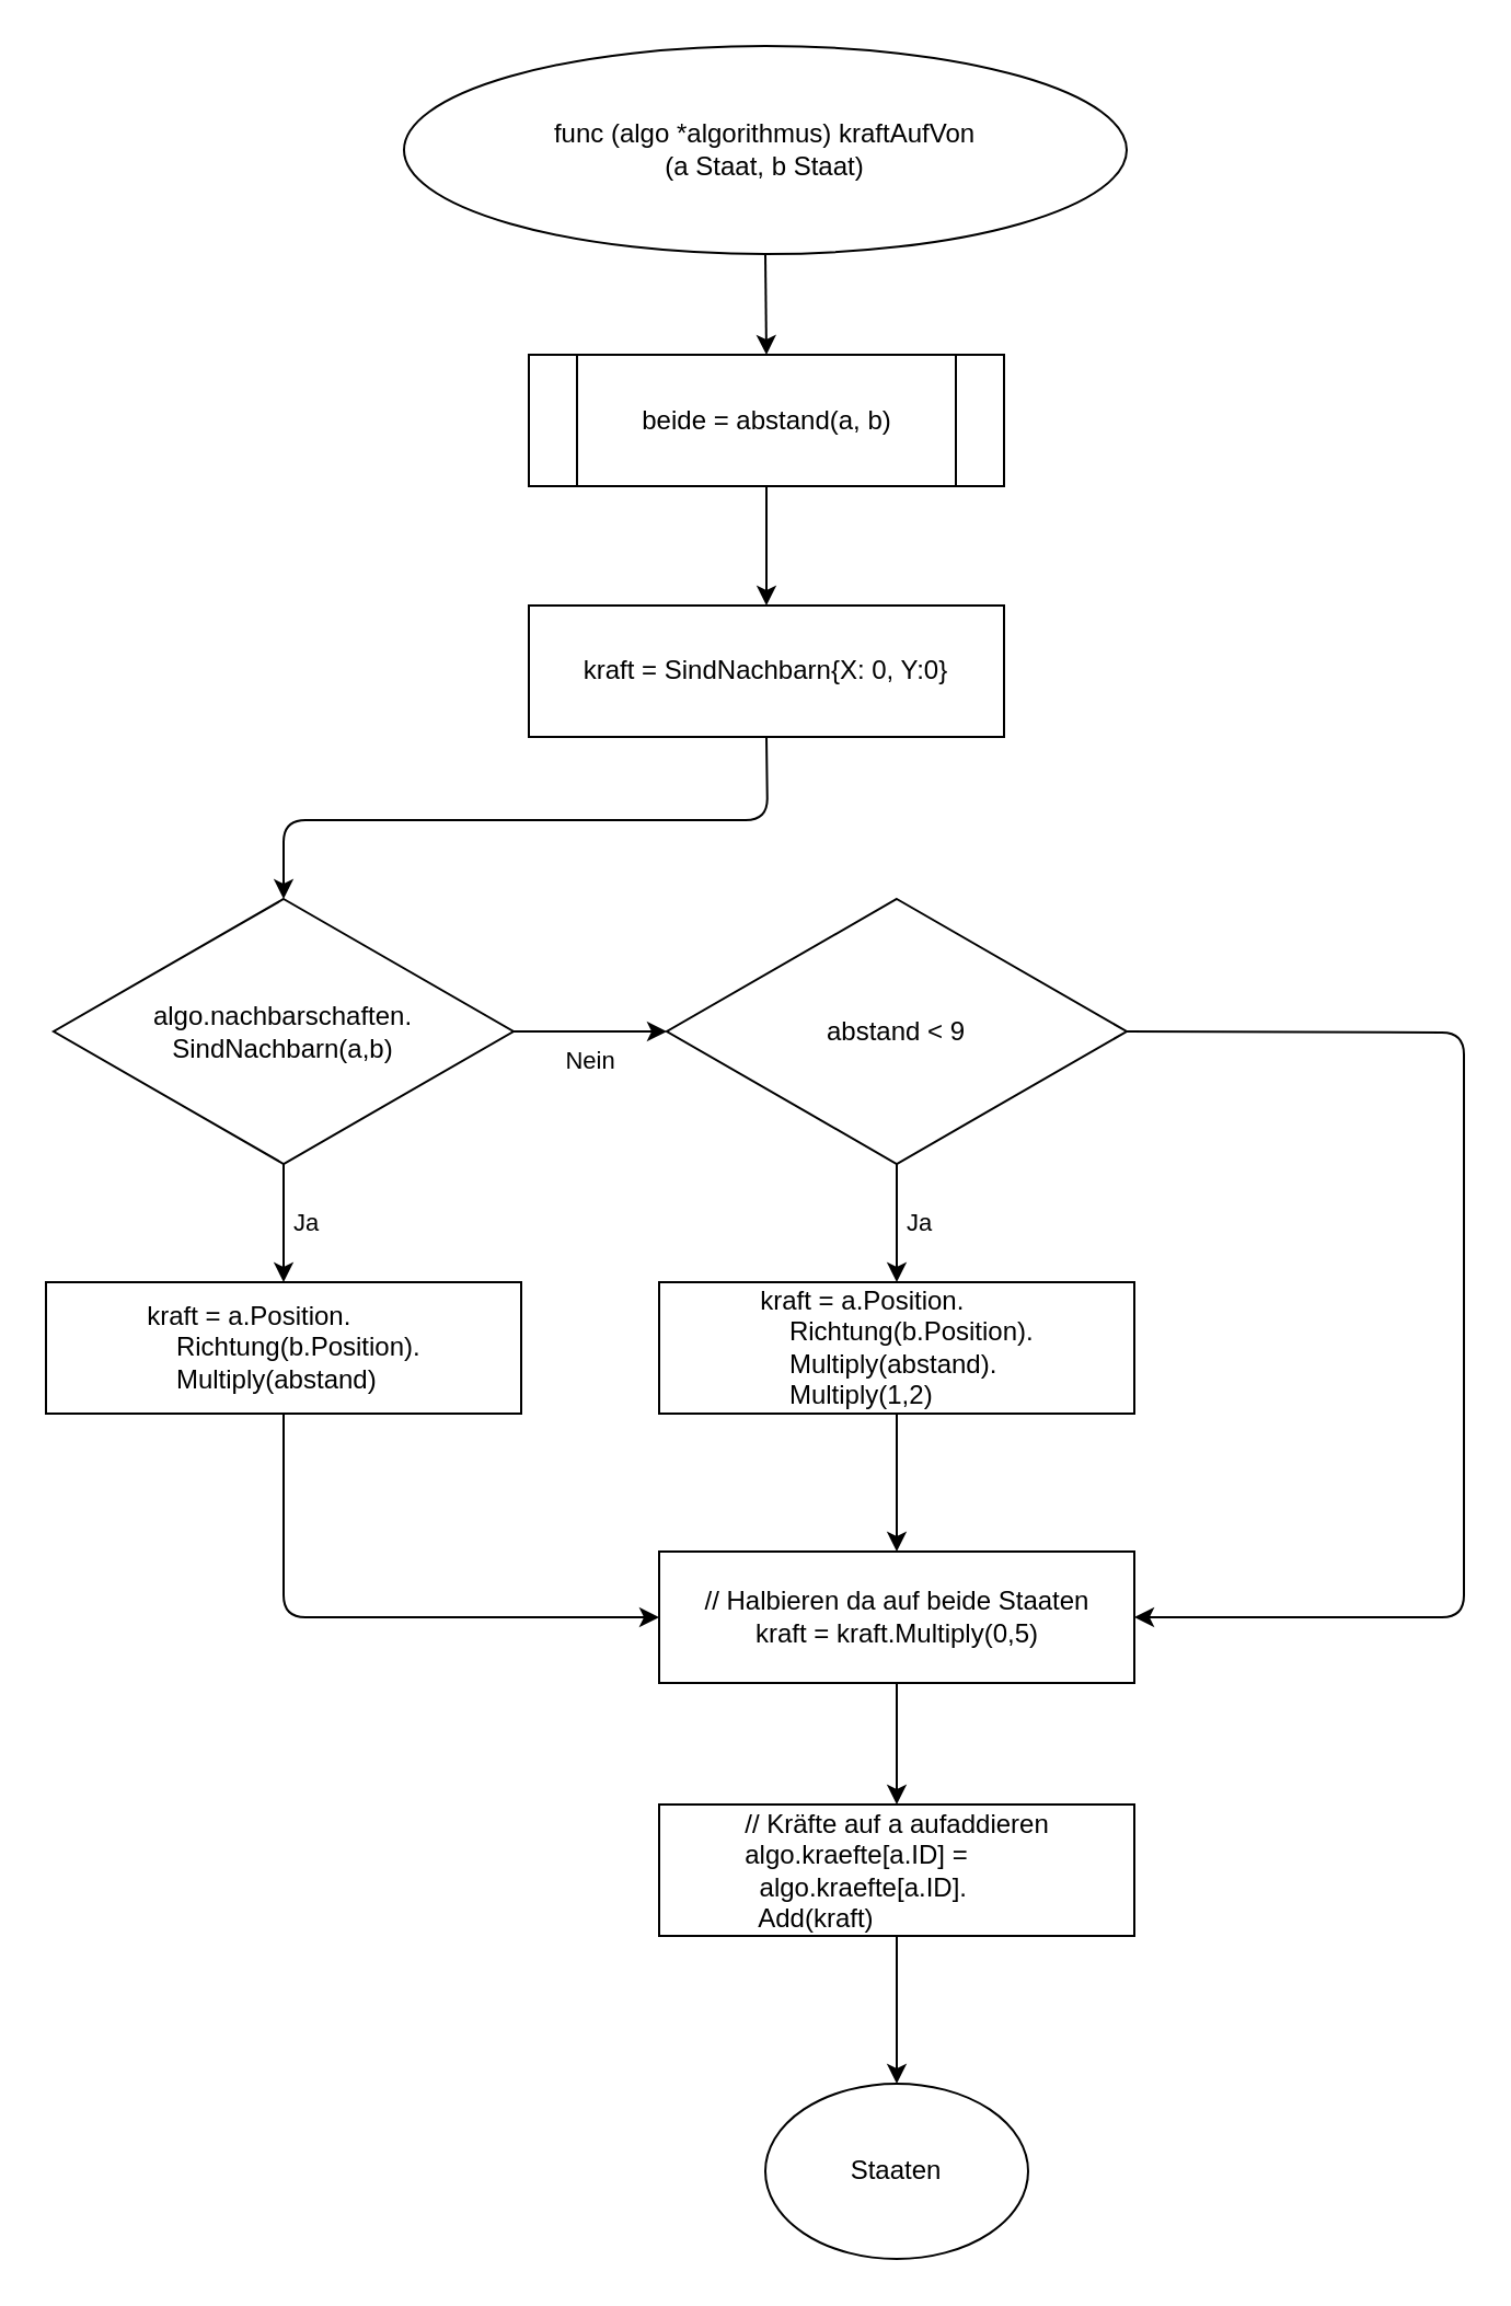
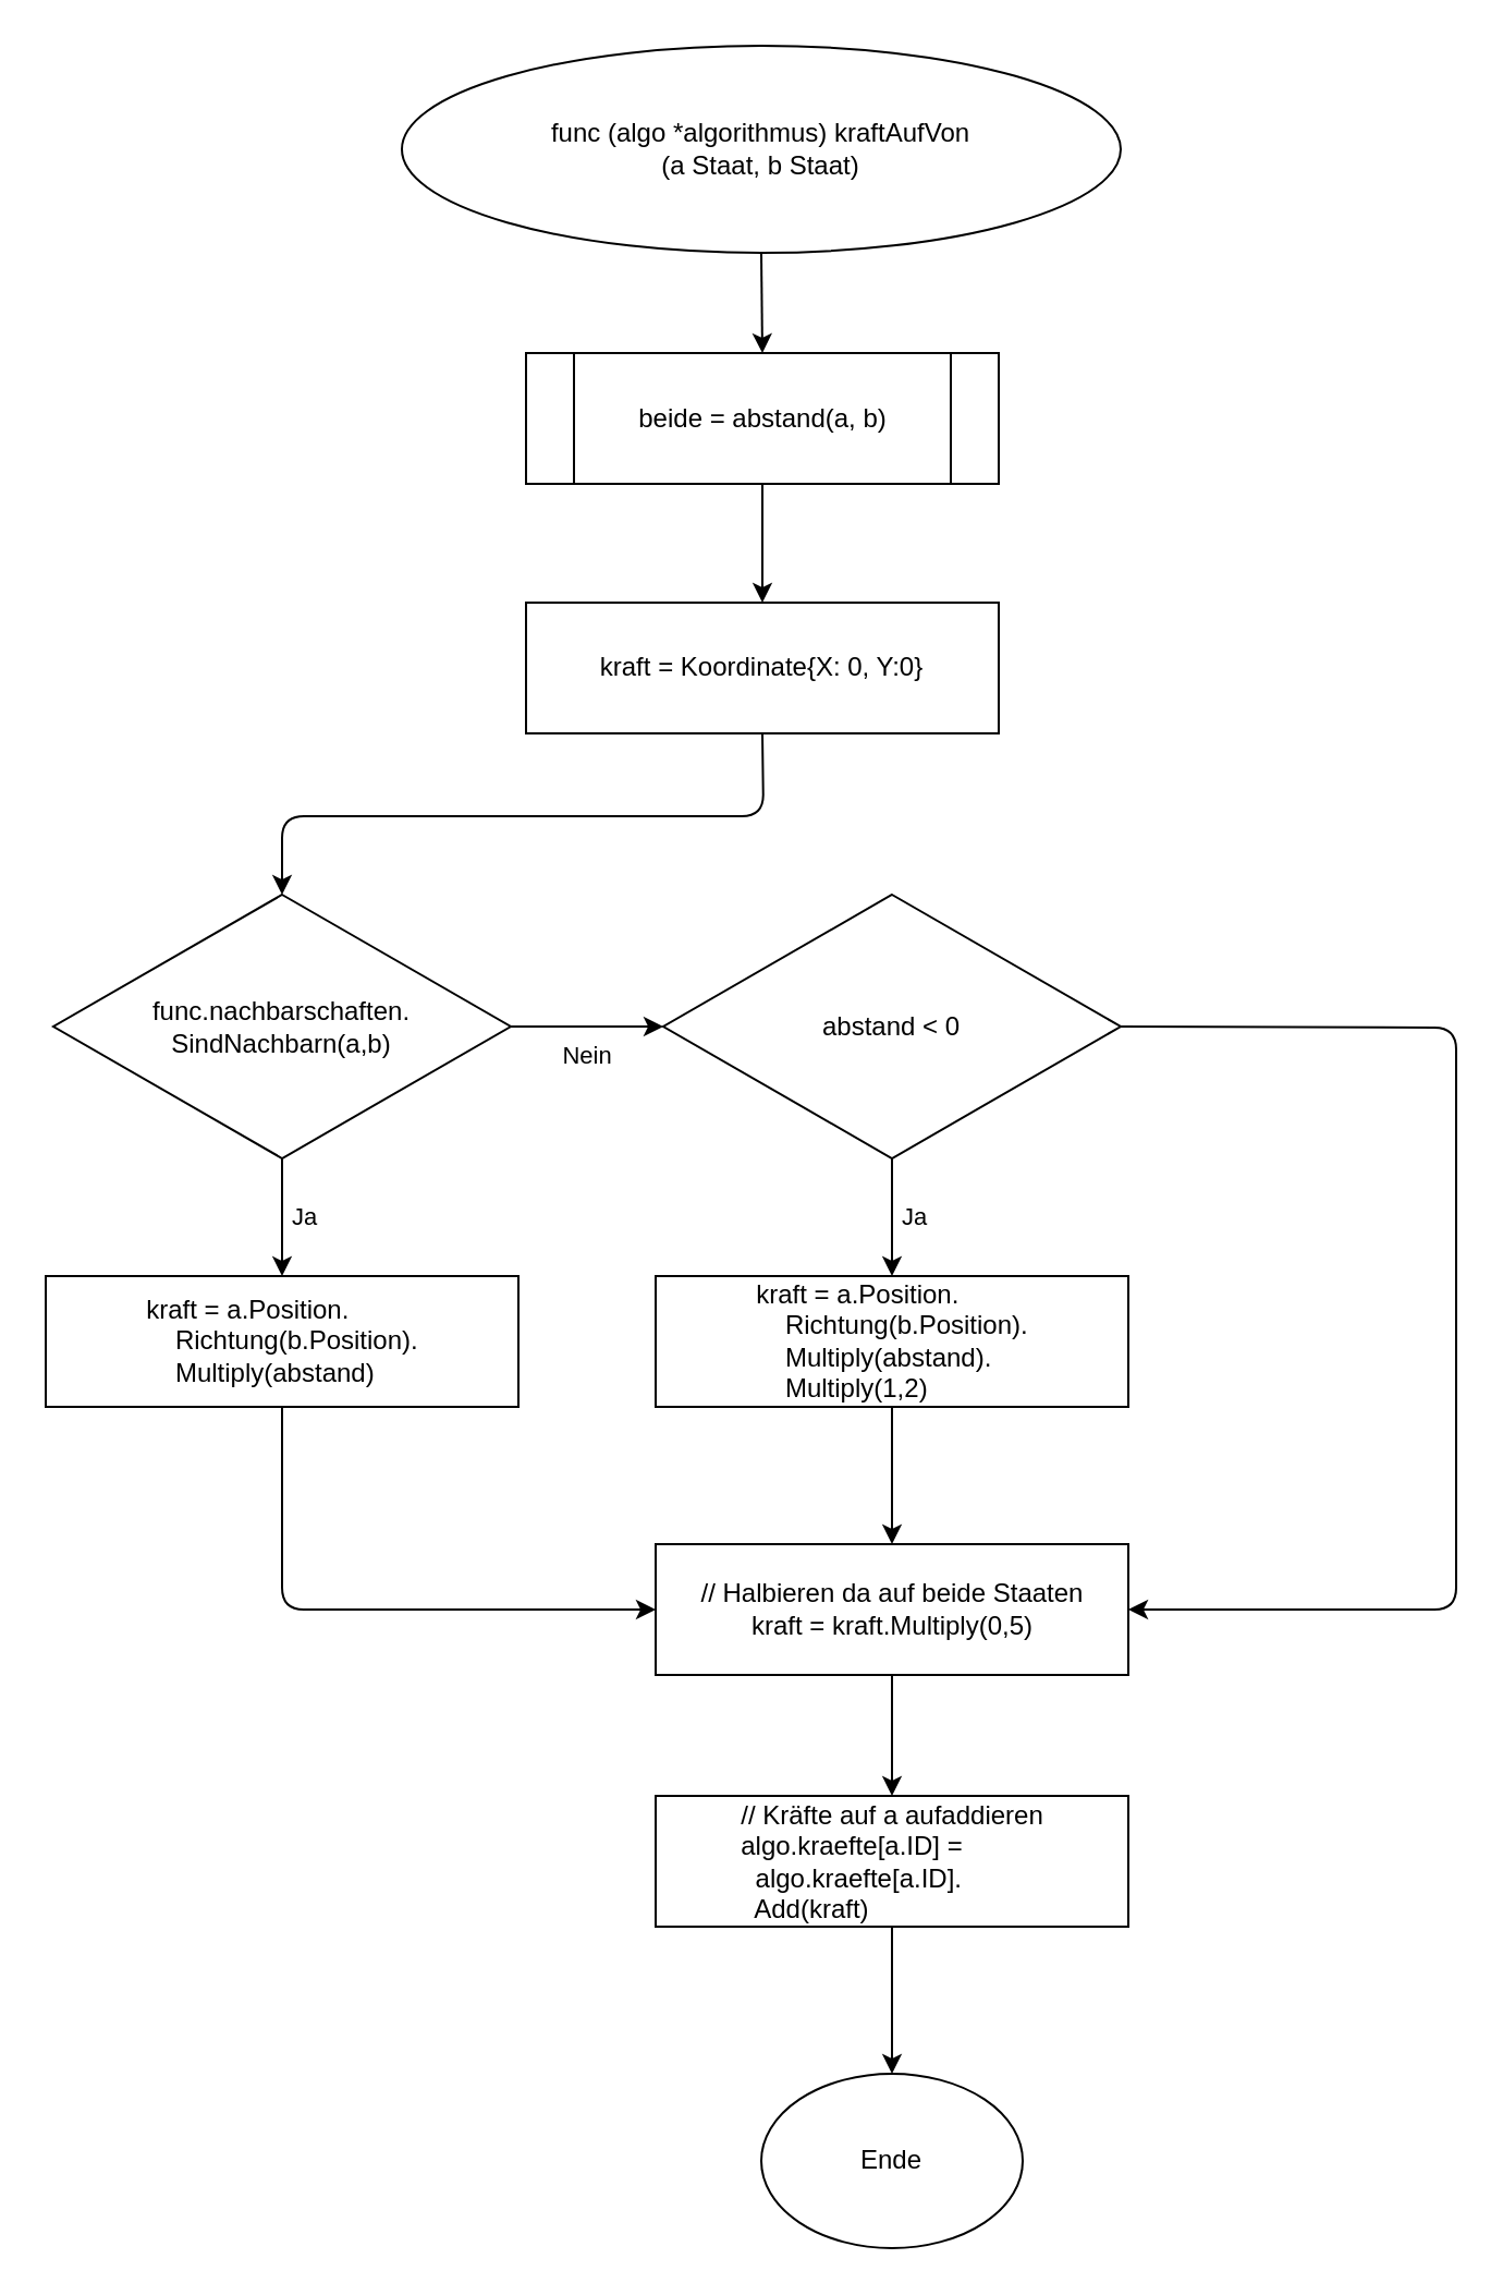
- <mxCell id="12" value="kraft = SindNachbarn{X: 0, Y:0}" style="rounded=0;whiteSpace=wrap;html=1;" vertex="1" parent="1"><mxGeometry x="241" y="276" width="217" height="60" as="geometry" /></mxCell>
+ <mxCell id="12" value="kraft = Koordinate{X: 0, Y:0}" style="rounded=0;whiteSpace=wrap;html=1;" vertex="1" parent="1"><mxGeometry x="241" y="276" width="217" height="60" as="geometry" /></mxCell>
- <mxCell id="8" value="&lt;div&gt;algo.nachbarschaften.&lt;/div&gt;&lt;div&gt;SindNachbarn(a,b)&lt;br&gt;&lt;/div&gt;" style="rhombus;whiteSpace=wrap;html=1;" vertex="1" parent="1"><mxGeometry x="24" y="410" width="210" height="121" as="geometry" /></mxCell>
+ <mxCell id="8" value="&lt;div&gt;func.nachbarschaften.&lt;/div&gt;&lt;div&gt;SindNachbarn(a,b)&lt;br&gt;&lt;/div&gt;" style="rhombus;whiteSpace=wrap;html=1;" vertex="1" parent="1"><mxGeometry x="24" y="410" width="210" height="121" as="geometry" /></mxCell>
- <mxCell id="14" value="abstand &amp;lt; 9" style="rhombus;whiteSpace=wrap;html=1;" vertex="1" parent="1"><mxGeometry x="304" y="410" width="210" height="121" as="geometry" /></mxCell>
+ <mxCell id="14" value="abstand &amp;lt; 0" style="rhombus;whiteSpace=wrap;html=1;" vertex="1" parent="1"><mxGeometry x="304" y="410" width="210" height="121" as="geometry" /></mxCell>
- <mxCell id="11" value="Staaten" style="ellipse;whiteSpace=wrap;html=1;" vertex="1" parent="1"><mxGeometry x="349" y="951" width="120" height="80" as="geometry" /></mxCell>
+ <mxCell id="11" value="Ende" style="ellipse;whiteSpace=wrap;html=1;" vertex="1" parent="1"><mxGeometry x="349" y="951" width="120" height="80" as="geometry" /></mxCell>
